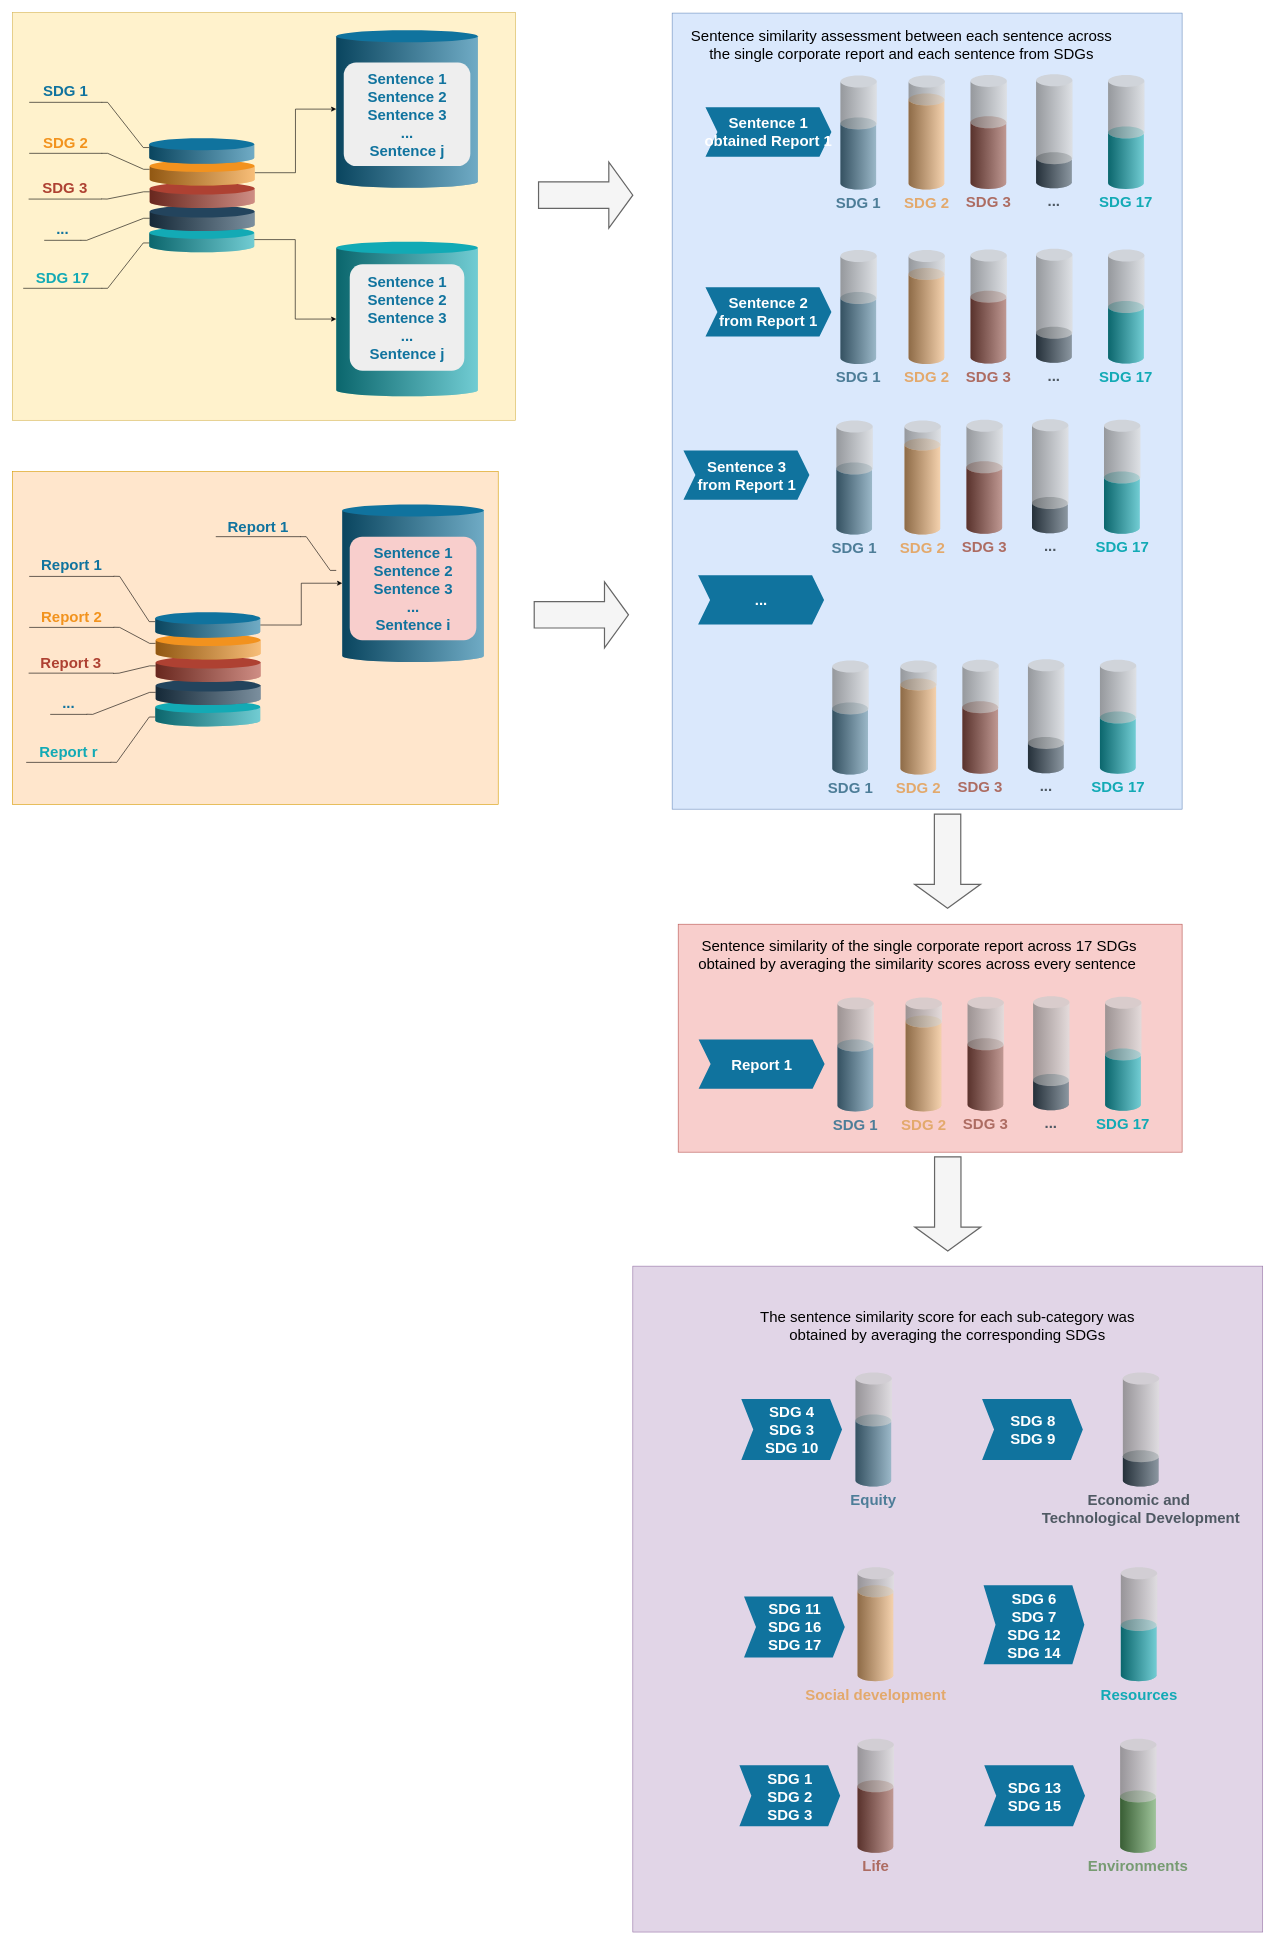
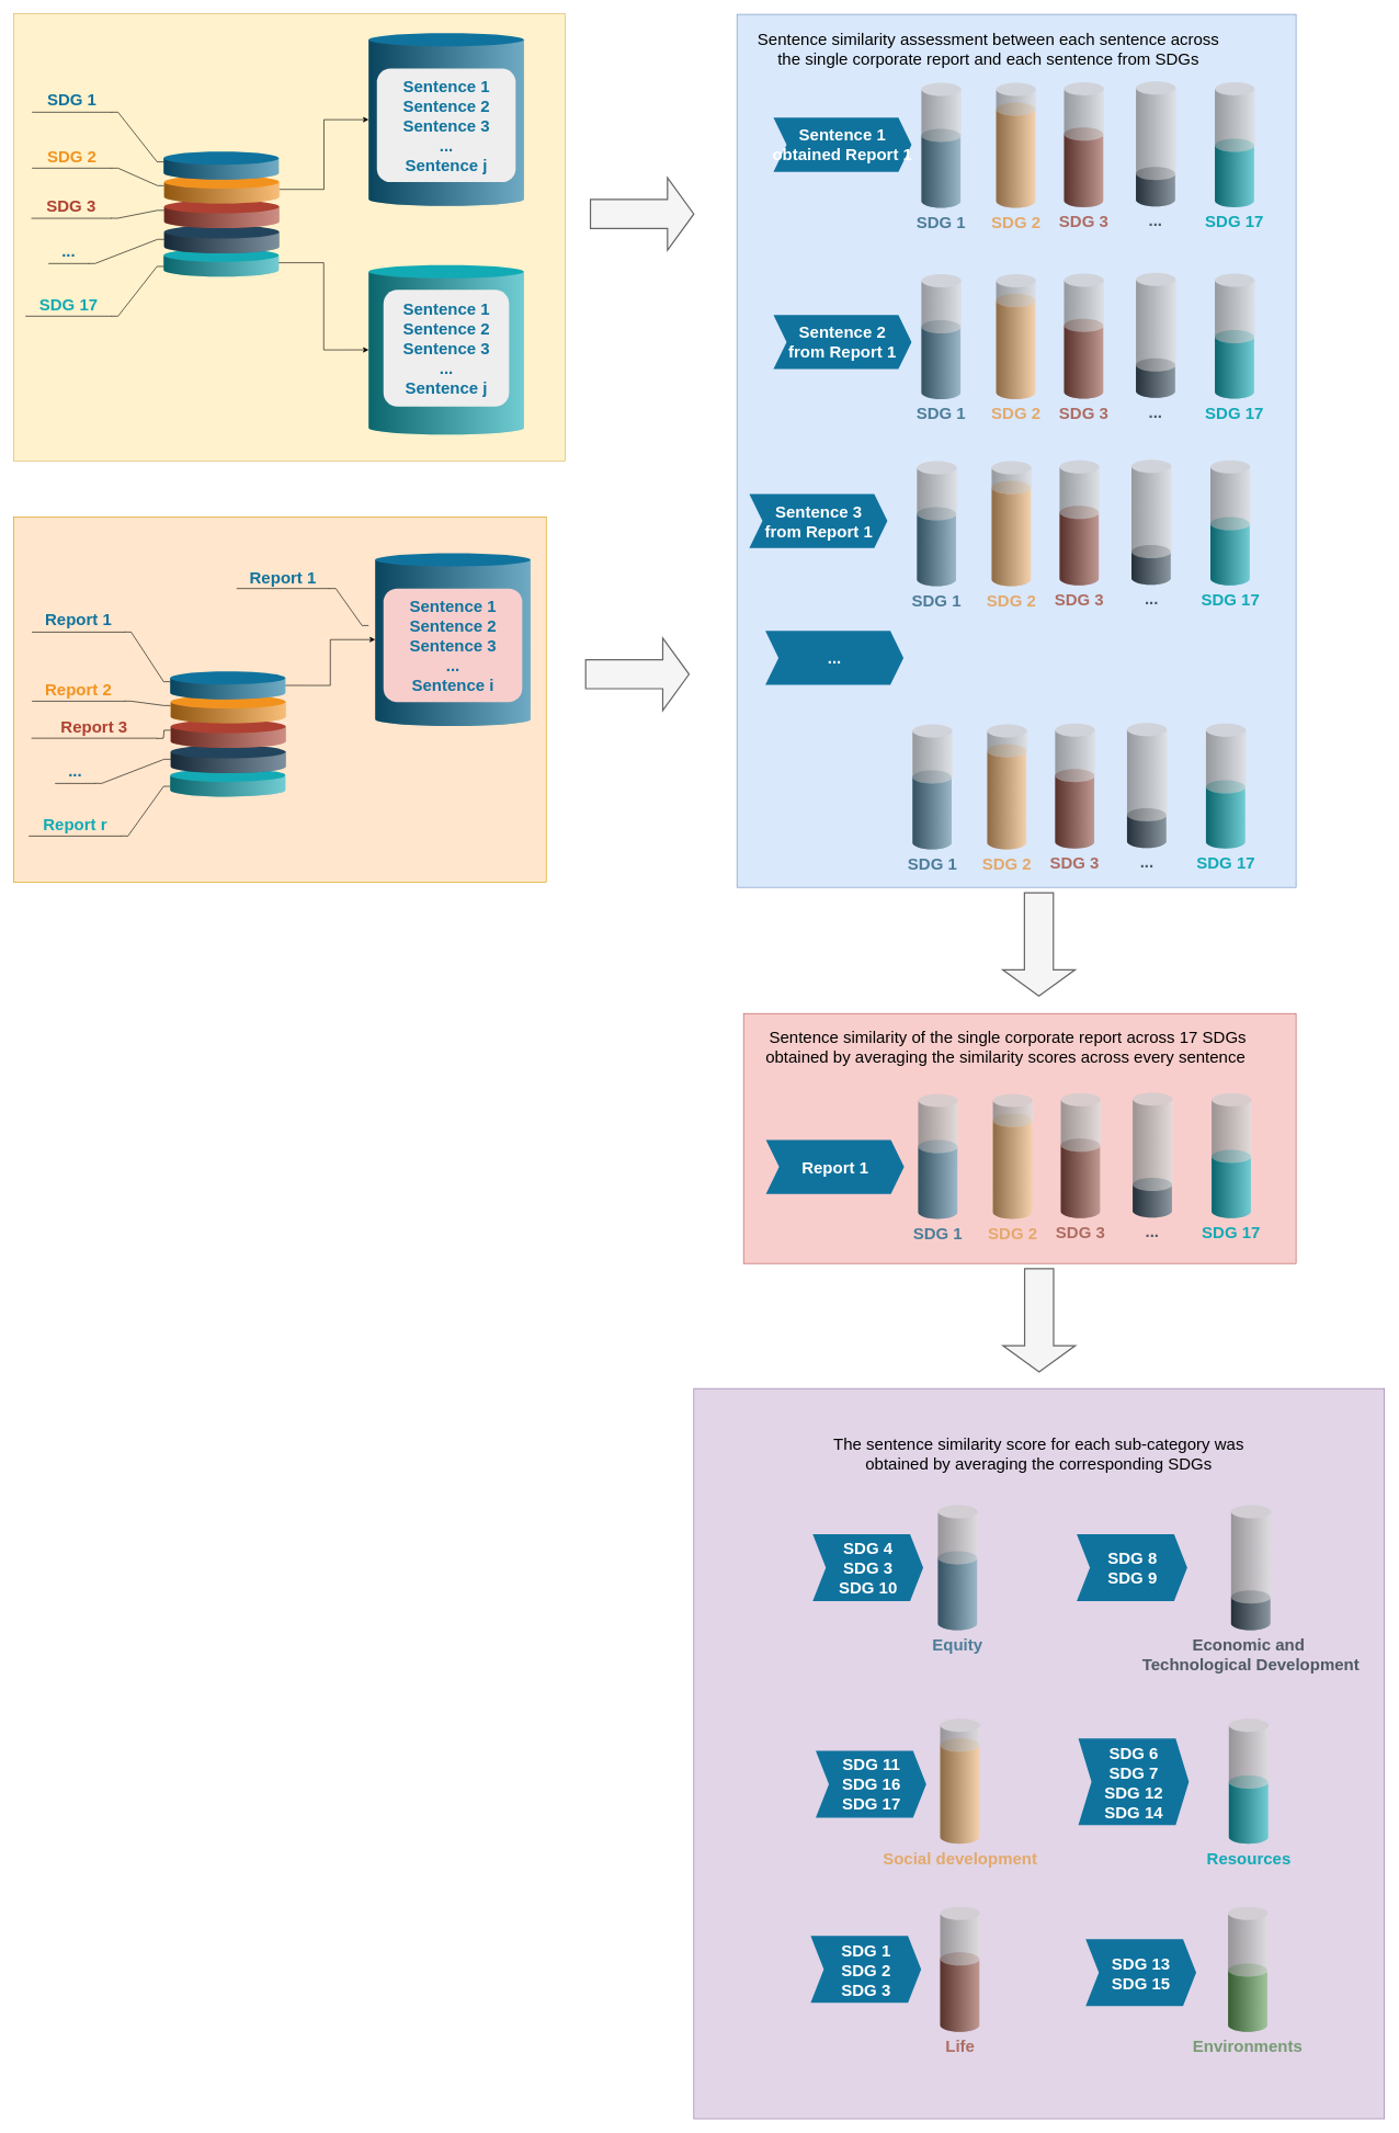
- <mxCell id="41" value="&lt;span style=&quot;color: rgb(242, 147, 30); font-size: 25px; font-weight: 700; text-align: left; text-wrap: nowrap;&quot;&gt;Report 2&lt;/span&gt;" style="whiteSpace=wrap;html=1;shape=partialRectangle;top=0;left=0;bottom=1;right=0;points=[[0,1],[1,1]];fillColor=none;align=center;verticalAlign=top;routingCenterY=0.5;snapToPoint=1;recursiveResize=0;autosize=1;treeFolding=1;treeMoving=1;newEdgeStyle={&quot;edgeStyle&quot;:&quot;entityRelationEdgeStyle&quot;,&quot;startArrow&quot;:&quot;none&quot;,&quot;endArrow&quot;:&quot;none&quot;,&quot;segment&quot;:10,&quot;curved&quot;:1,&quot;sourcePerimeterSpacing&quot;:0,&quot;targetPerimeterSpacing&quot;:0};fontSize=25;" vertex="1" parent="1"><mxGeometry x="49" y="1005.25" width="140" height="40" as="geometry" /></mxCell>
+ <mxCell id="41" value="&lt;span style=&quot;color: rgb(242, 147, 30); font-size: 25px; font-weight: 700; text-align: left; text-wrap: nowrap;&quot;&gt;Report 2&lt;/span&gt;" style="whiteSpace=wrap;html=1;shape=partialRectangle;top=0;left=0;bottom=1;right=0;points=[[0,1],[1,1]];fillColor=none;align=center;verticalAlign=top;routingCenterY=0.5;snapToPoint=1;recursiveResize=0;autosize=1;treeFolding=1;treeMoving=1;newEdgeStyle={&quot;edgeStyle&quot;:&quot;entityRelationEdgeStyle&quot;,&quot;startArrow&quot;:&quot;none&quot;,&quot;endArrow&quot;:&quot;none&quot;,&quot;segment&quot;:10,&quot;curved&quot;:1,&quot;sourcePerimeterSpacing&quot;:0,&quot;targetPerimeterSpacing&quot;:0};fontSize=25;" vertex="1" parent="1"><mxGeometry x="49" y="1025.25" width="140" height="40" as="geometry" /></mxCell>
- <mxCell id="51" value="&lt;span style=&quot;font-size: 25px; font-weight: 700; text-align: left; text-wrap: nowrap;&quot;&gt;Report 3&lt;/span&gt;" style="whiteSpace=wrap;html=1;shape=partialRectangle;top=0;left=0;bottom=1;right=0;points=[[0,1],[1,1]];fillColor=none;align=center;verticalAlign=top;routingCenterY=0.5;snapToPoint=1;recursiveResize=0;autosize=1;treeFolding=1;treeMoving=1;newEdgeStyle={&quot;edgeStyle&quot;:&quot;entityRelationEdgeStyle&quot;,&quot;startArrow&quot;:&quot;none&quot;,&quot;endArrow&quot;:&quot;none&quot;,&quot;segment&quot;:10,&quot;curved&quot;:1,&quot;sourcePerimeterSpacing&quot;:0,&quot;targetPerimeterSpacing&quot;:0};fontSize=25;fontColor=#ae4132;" vertex="1" parent="1"><mxGeometry x="48" y="1081.5" width="140" height="40" as="geometry" /></mxCell>
+ <mxCell id="51" value="&lt;span style=&quot;font-size: 25px; font-weight: 700; text-align: left; text-wrap: nowrap;&quot;&gt;Report 3&lt;/span&gt;" style="whiteSpace=wrap;html=1;shape=partialRectangle;top=0;left=0;bottom=1;right=0;points=[[0,1],[1,1]];fillColor=none;align=center;verticalAlign=top;routingCenterY=0.5;snapToPoint=1;recursiveResize=0;autosize=1;treeFolding=1;treeMoving=1;newEdgeStyle={&quot;edgeStyle&quot;:&quot;entityRelationEdgeStyle&quot;,&quot;startArrow&quot;:&quot;none&quot;,&quot;endArrow&quot;:&quot;none&quot;,&quot;segment&quot;:10,&quot;curved&quot;:1,&quot;sourcePerimeterSpacing&quot;:0,&quot;targetPerimeterSpacing&quot;:0};fontSize=25;fontColor=#ae4132;" vertex="1" parent="1"><mxGeometry x="48" y="1081.5" width="190" height="40" as="geometry" /></mxCell>
- <mxCell id="114" value="&lt;span style=&quot;background-color: initial; font-size: 25px;&quot;&gt;SDG 13&lt;/span&gt;&lt;div style=&quot;font-size: 25px;&quot;&gt;&lt;span style=&quot;background-color: initial; font-size: 25px;&quot;&gt;SDG 15&lt;/span&gt;&lt;/div&gt;" style="html=1;shape=mxgraph.infographic.ribbonSimple;notch1=20;notch2=20;fillColor=#10739E;strokeColor=none;align=center;verticalAlign=middle;fontColor=#ffffff;fontSize=25;fontStyle=1;" vertex="1" parent="1"><mxGeometry x="1640.15" y="2942" width="168" height="101.75" as="geometry" /></mxCell>
+ <mxCell id="114" value="&lt;span style=&quot;background-color: initial; font-size: 25px;&quot;&gt;SDG 13&lt;/span&gt;&lt;div style=&quot;font-size: 25px;&quot;&gt;&lt;span style=&quot;background-color: initial; font-size: 25px;&quot;&gt;SDG 15&lt;/span&gt;&lt;/div&gt;" style="html=1;shape=mxgraph.infographic.ribbonSimple;notch1=20;notch2=20;fillColor=#10739E;strokeColor=none;align=center;verticalAlign=middle;fontColor=#ffffff;fontSize=25;fontStyle=1;" vertex="1" parent="1"><mxGeometry x="1650.15" y="2947" width="168" height="101.75" as="geometry" /></mxCell>
